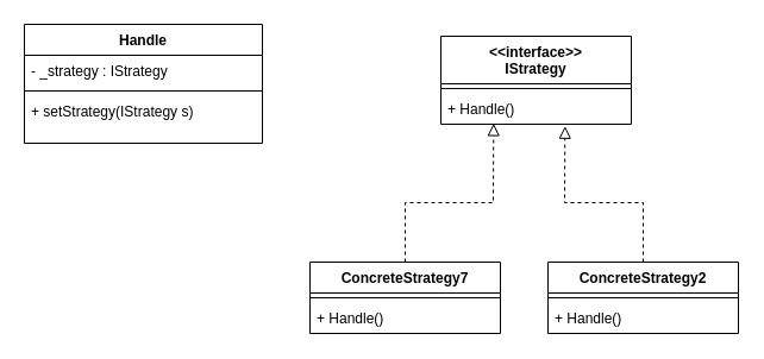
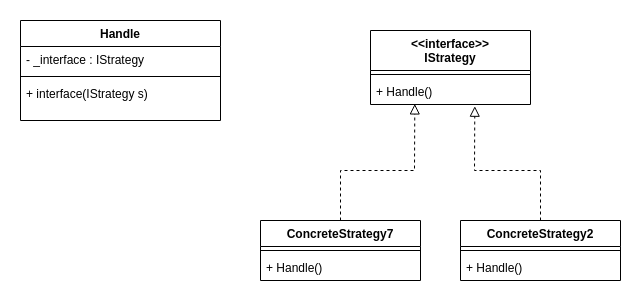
- <mxCell id="3" value="- _strategy : IStrategy" style="text;strokeColor=none;fillColor=none;align=left;verticalAlign=top;spacingLeft=4;spacingRight=4;overflow=hidden;rotatable=0;points=[[0,0.5],[1,0.5]];portConstraint=eastwest;whiteSpace=wrap;html=1;" vertex="1" parent="2"><mxGeometry y="26" width="200" height="26" as="geometry" /></mxCell>
+ <mxCell id="3" value="- _interface : IStrategy" style="text;strokeColor=none;fillColor=none;align=left;verticalAlign=top;spacingLeft=4;spacingRight=4;overflow=hidden;rotatable=0;points=[[0,0.5],[1,0.5]];portConstraint=eastwest;whiteSpace=wrap;html=1;" vertex="1" parent="2"><mxGeometry y="26" width="200" height="26" as="geometry" /></mxCell>
- <mxCell id="5" value="+ setStrategy(IStrategy s)" style="text;strokeColor=none;fillColor=none;align=left;verticalAlign=top;spacingLeft=4;spacingRight=4;overflow=hidden;rotatable=0;points=[[0,0.5],[1,0.5]];portConstraint=eastwest;whiteSpace=wrap;html=1;" vertex="1" parent="2"><mxGeometry y="60" width="200" height="40" as="geometry" /></mxCell>
+ <mxCell id="5" value="+ interface(IStrategy s)" style="text;strokeColor=none;fillColor=none;align=left;verticalAlign=top;spacingLeft=4;spacingRight=4;overflow=hidden;rotatable=0;points=[[0,0.5],[1,0.5]];portConstraint=eastwest;whiteSpace=wrap;html=1;" vertex="1" parent="2"><mxGeometry y="60" width="200" height="40" as="geometry" /></mxCell>
